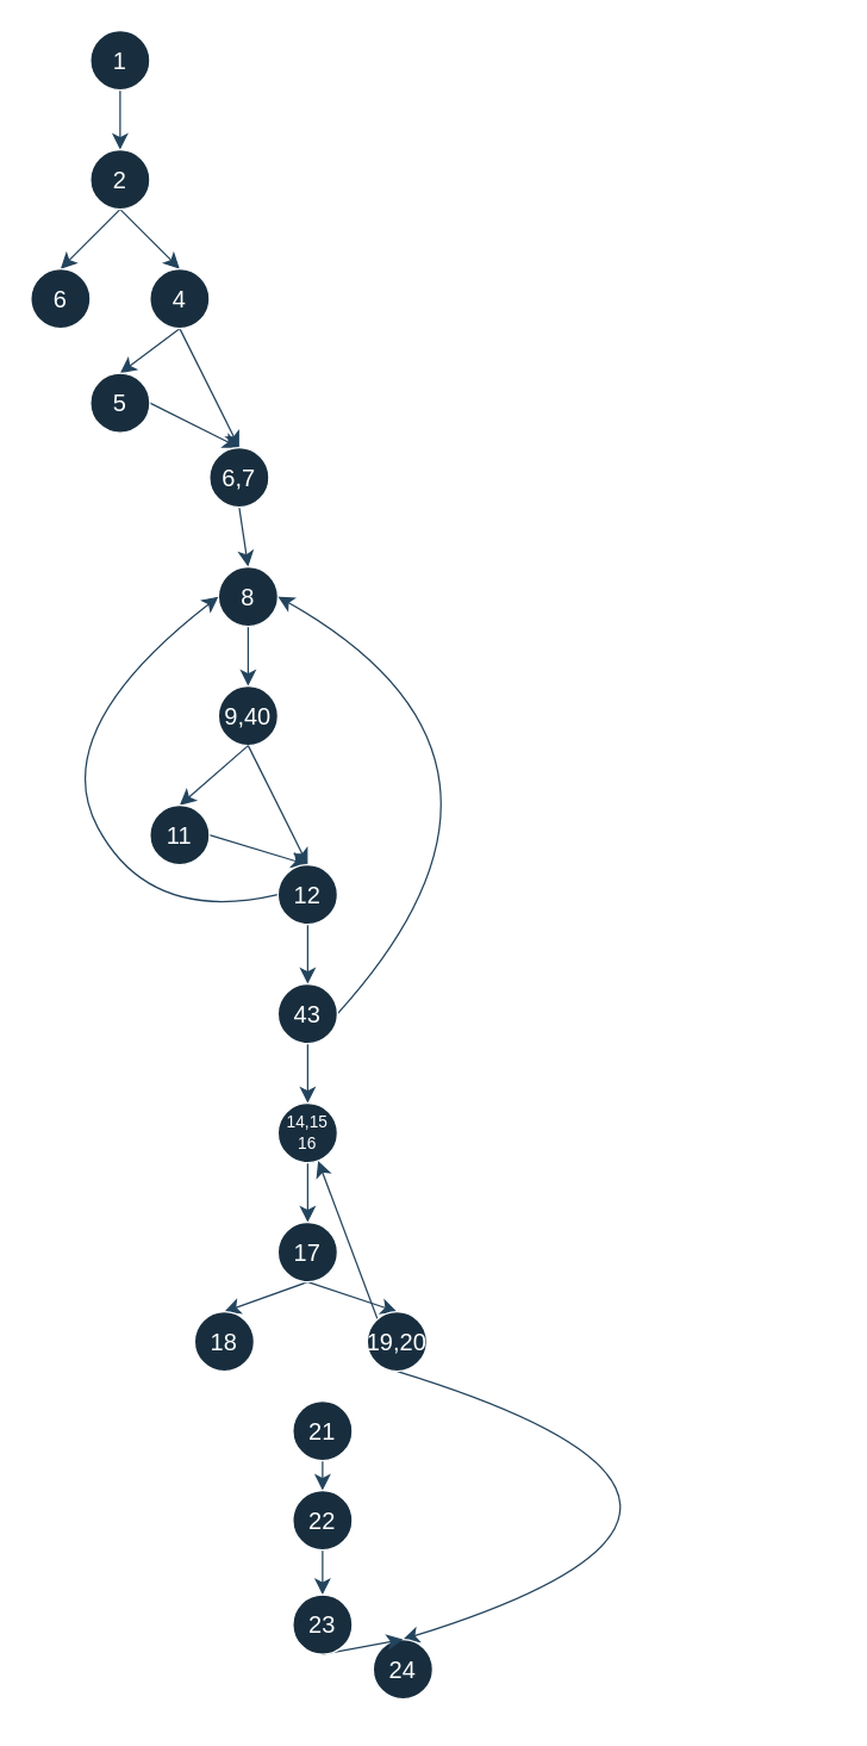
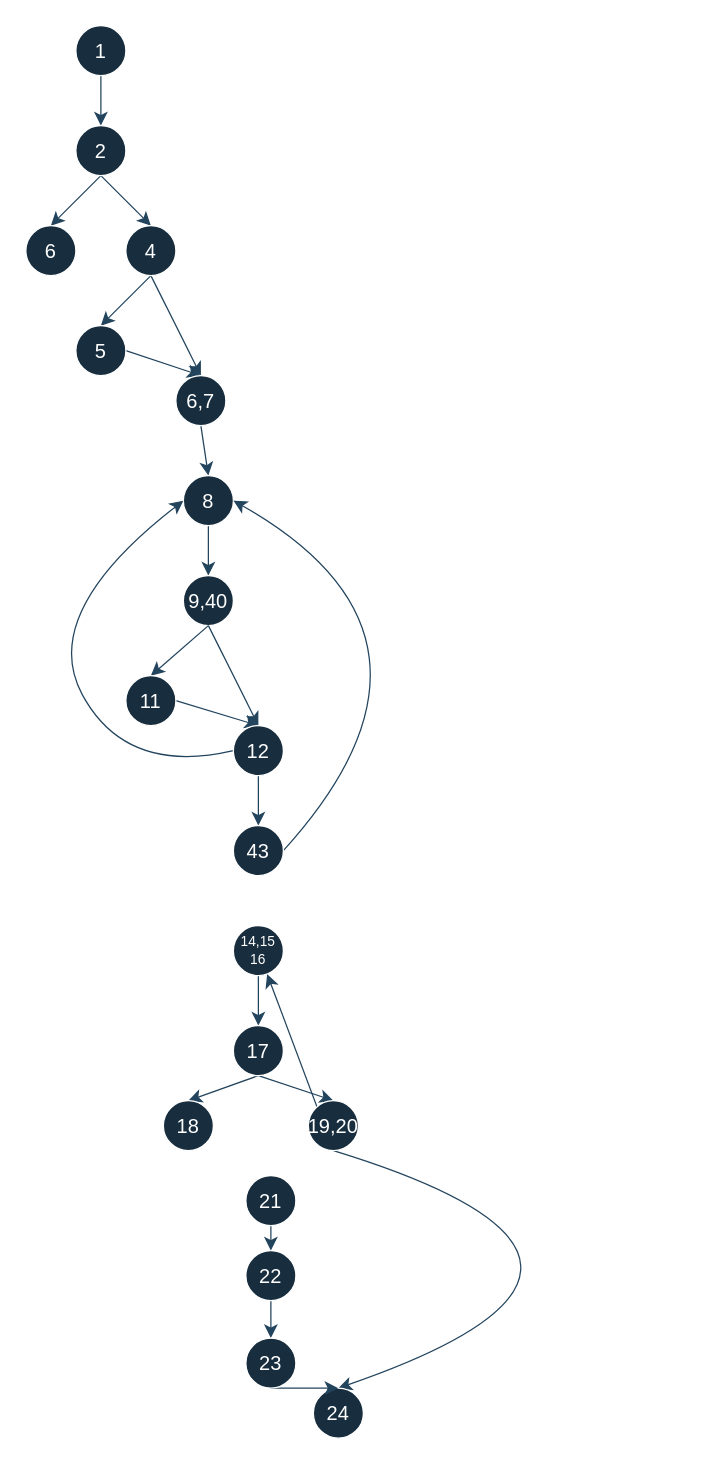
- <mxCell id="12" value="5" style="ellipse;whiteSpace=wrap;html=1;aspect=fixed;fontSize=16;labelBackgroundColor=none;fillColor=#182E3E;strokeColor=#FFFFFF;fontColor=#FFFFFF;" vertex="1" parent="1"><mxGeometry x="60" y="250" width="40" height="40" as="geometry" /></mxCell>
+ <mxCell id="12" value="5" style="ellipse;whiteSpace=wrap;html=1;aspect=fixed;fontSize=16;labelBackgroundColor=none;fillColor=#182E3E;strokeColor=#FFFFFF;fontColor=#FFFFFF;" vertex="1" parent="1"><mxGeometry x="60" y="260" width="40" height="40" as="geometry" /></mxCell>
- <mxCell id="26" style="edgeStyle=none;curved=1;rounded=0;orthogonalLoop=1;jettySize=auto;html=1;exitX=0.5;exitY=1;exitDx=0;exitDy=0;entryX=0.5;entryY=0;entryDx=0;entryDy=0;fontSize=12;startSize=8;endSize=8;labelBackgroundColor=none;strokeColor=#23445D;fontColor=default;" edge="1" parent="1" source="27" target="29"><mxGeometry relative="1" as="geometry" /></mxCell>
- <mxCell id="39" value="24" style="ellipse;whiteSpace=wrap;html=1;aspect=fixed;fontSize=16;labelBackgroundColor=none;fillColor=#182E3E;strokeColor=#FFFFFF;fontColor=#FFFFFF;" vertex="1" parent="1"><mxGeometry x="250" y="1100" width="40" height="40" as="geometry" /></mxCell>
+ <mxCell id="39" value="24" style="ellipse;whiteSpace=wrap;html=1;aspect=fixed;fontSize=16;labelBackgroundColor=none;fillColor=#182E3E;strokeColor=#FFFFFF;fontColor=#FFFFFF;" vertex="1" parent="1"><mxGeometry x="250" y="1110" width="40" height="40" as="geometry" /></mxCell>
